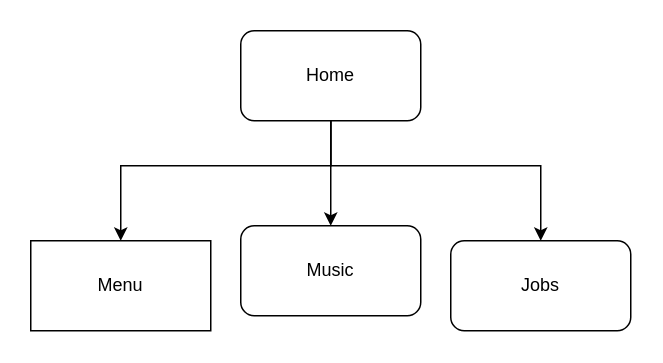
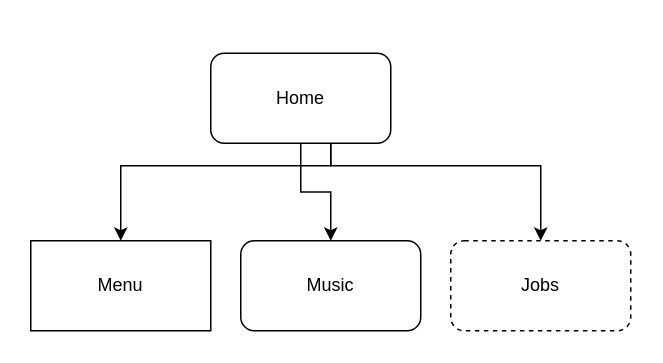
- <mxCell id="5" value="Home" style="rounded=1;whiteSpace=wrap;html=1;" vertex="1" parent="1"><mxGeometry x="160" y="20" width="120" height="60" as="geometry" /></mxCell>
+ <mxCell id="5" value="Home" style="rounded=1;whiteSpace=wrap;html=1;" vertex="1" parent="1"><mxGeometry x="140" y="35" width="120" height="60" as="geometry" /></mxCell>
- <mxCell id="7" value="Music" style="rounded=1;whiteSpace=wrap;html=1;" vertex="1" parent="1"><mxGeometry x="160" y="150" width="120" height="60" as="geometry" /></mxCell>
+ <mxCell id="7" value="Music" style="rounded=1;whiteSpace=wrap;html=1;" vertex="1" parent="1"><mxGeometry x="160" y="160" width="120" height="60" as="geometry" /></mxCell>
- <mxCell id="8" value="Jobs" style="rounded=1;whiteSpace=wrap;html=1;" vertex="1" parent="1"><mxGeometry x="300" y="160" width="120" height="60" as="geometry" /></mxCell>
+ <mxCell id="8" value="Jobs" style="rounded=1;whiteSpace=wrap;html=1;dashed=1;" vertex="1" parent="1"><mxGeometry x="300" y="160" width="120" height="60" as="geometry" /></mxCell>
